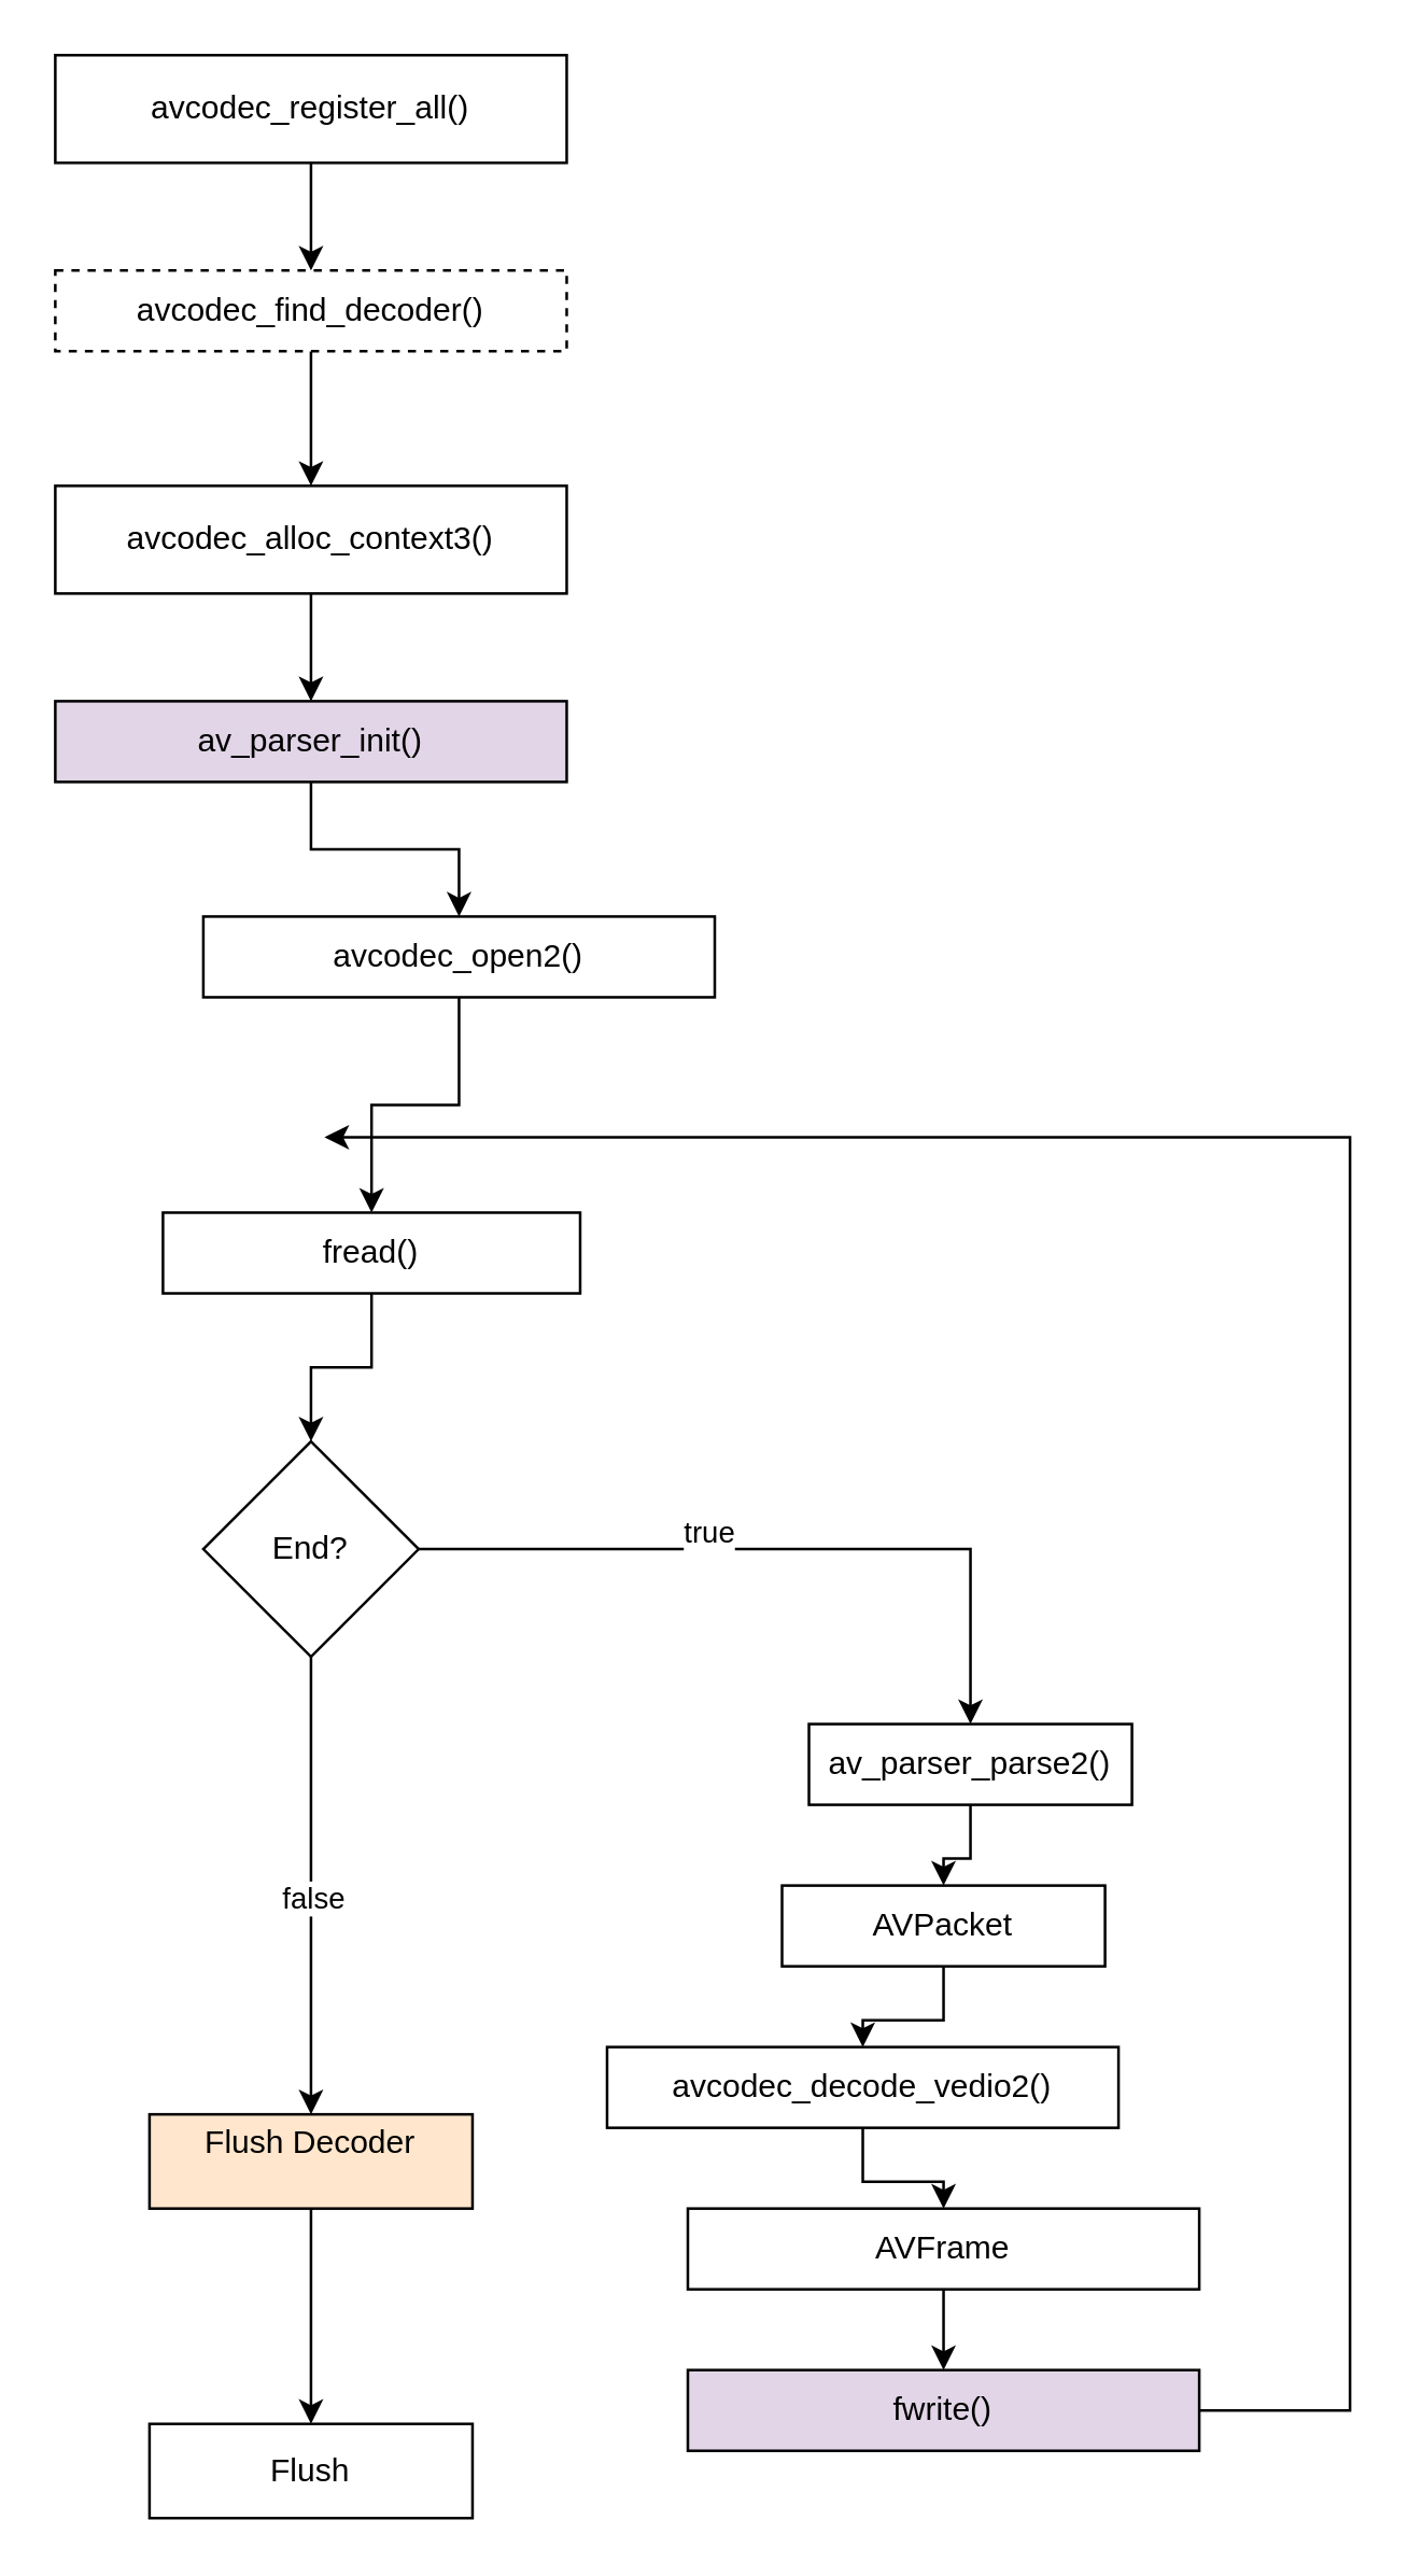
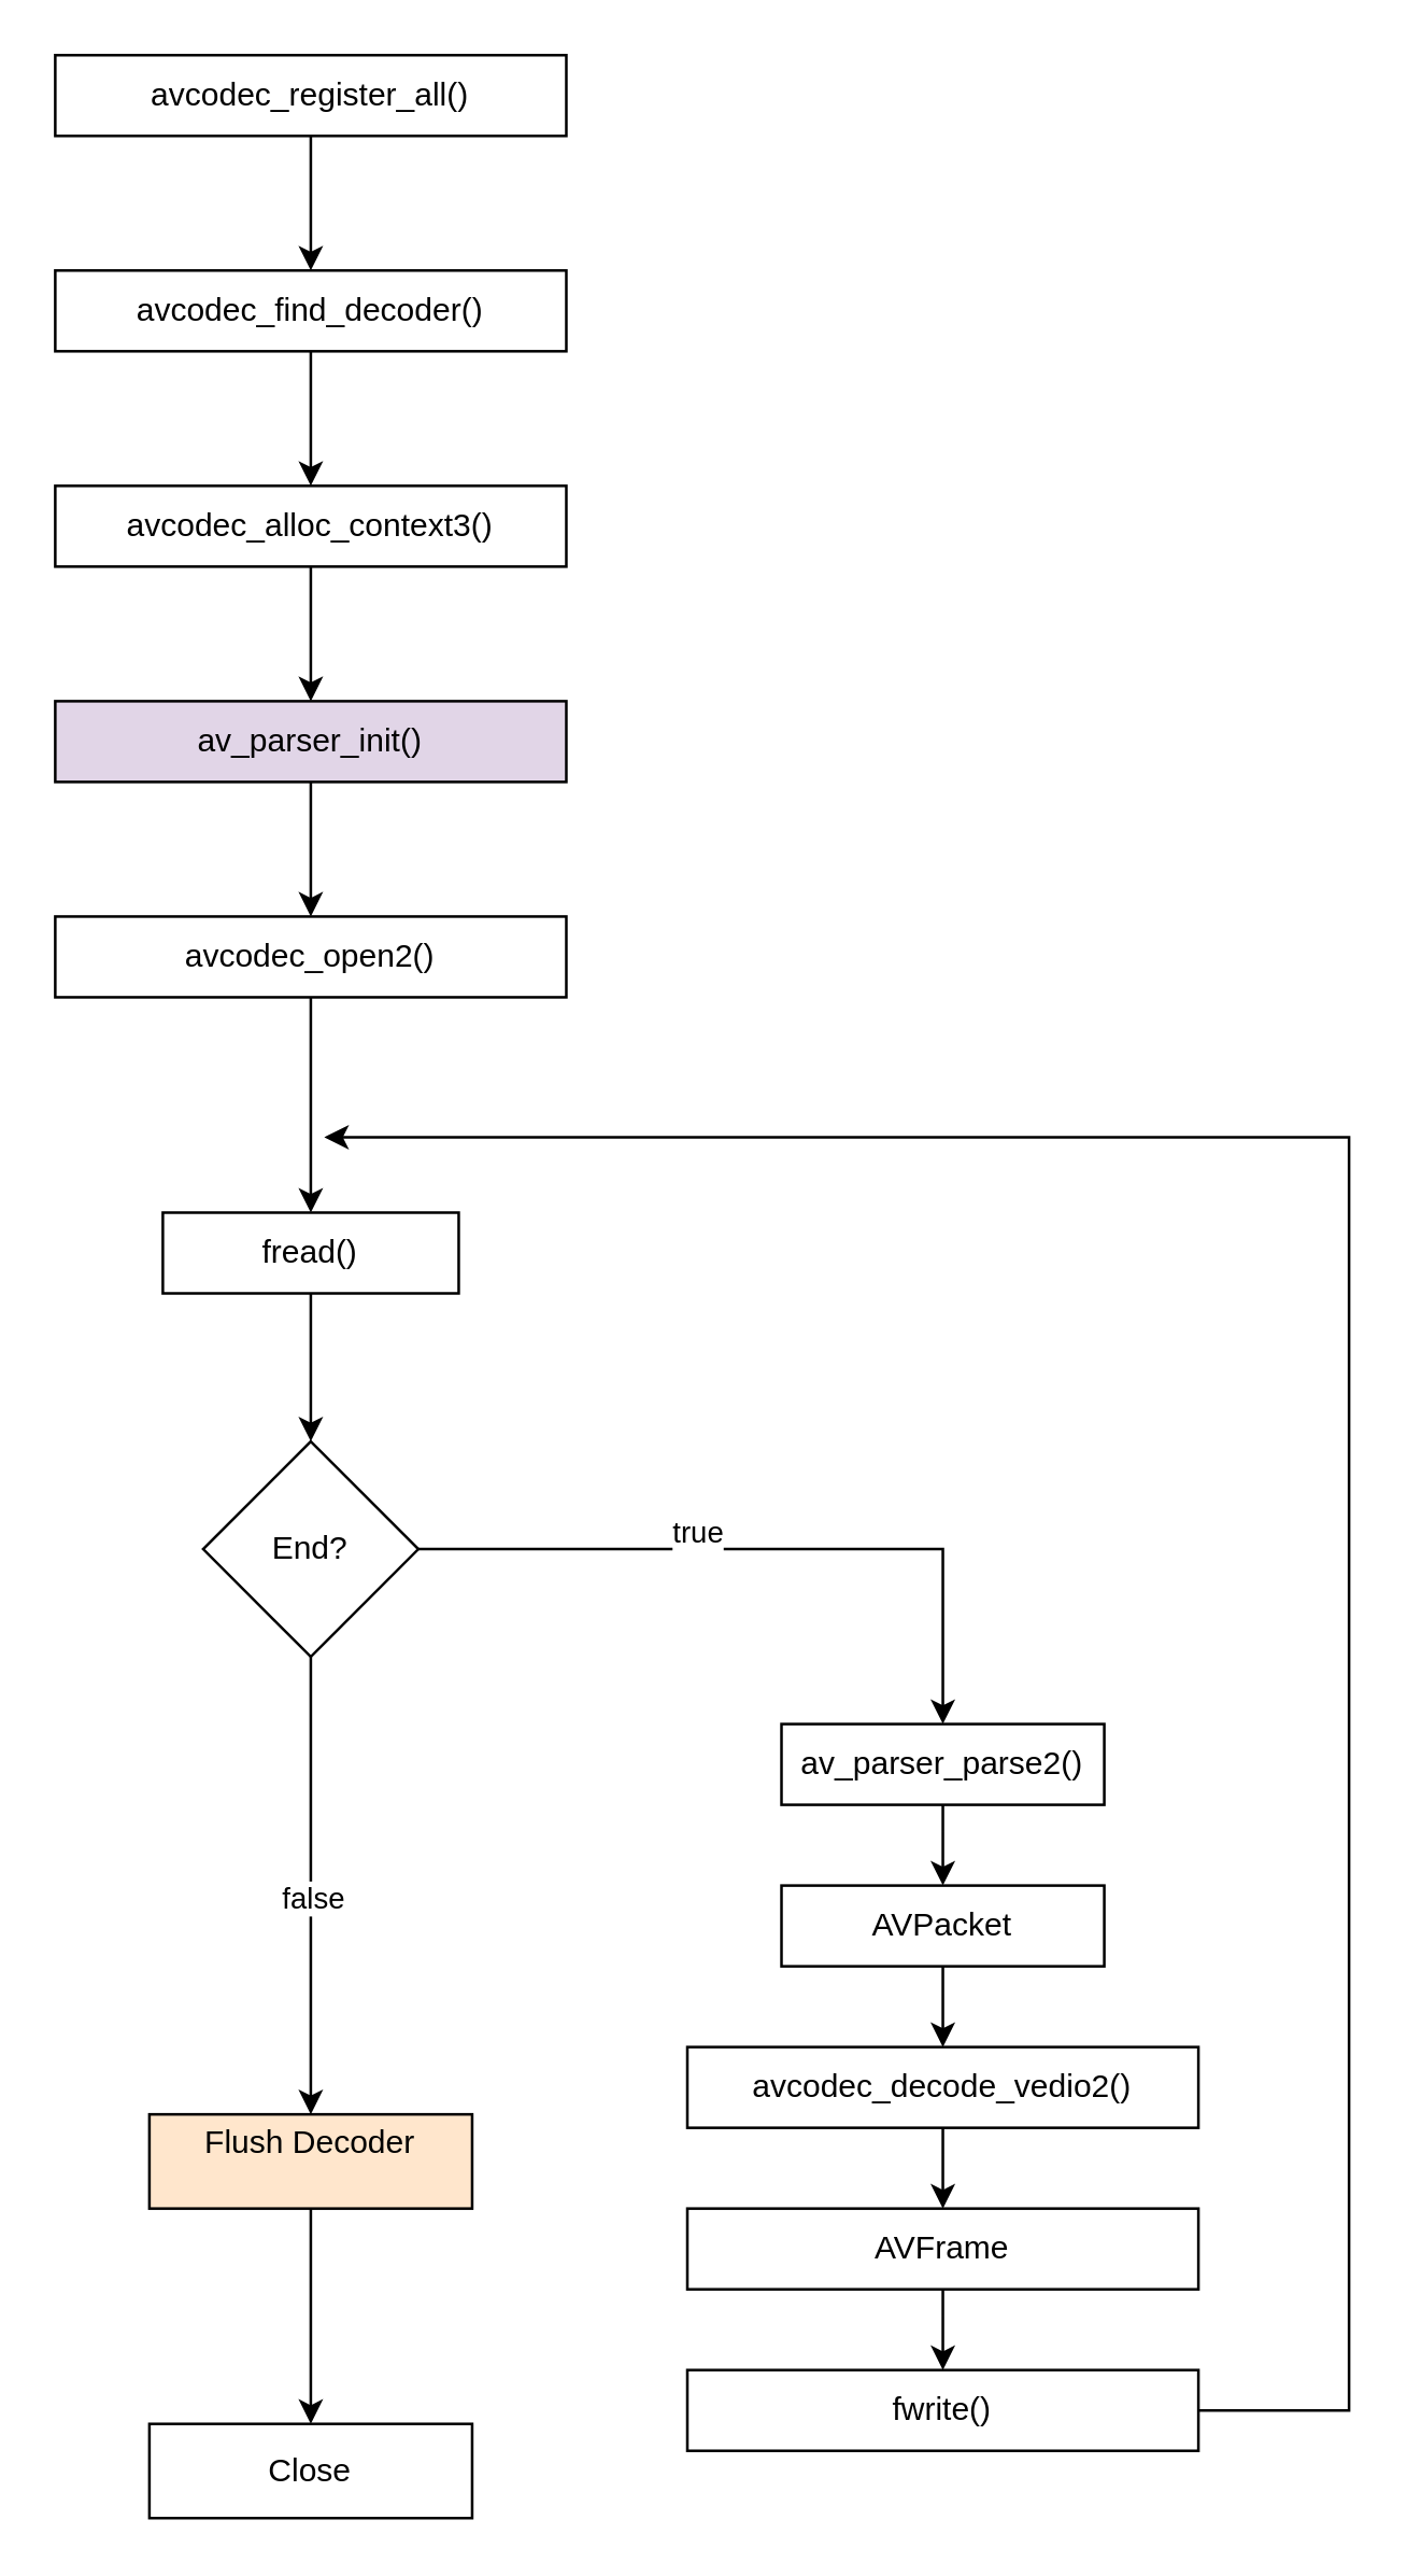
- <mxCell id="3" value="avcodec_register_all()" style="rounded=0;whiteSpace=wrap;html=1;" vertex="1" parent="1"><mxGeometry x="20" y="20" width="190" height="40" as="geometry" /></mxCell>
+ <mxCell id="3" value="avcodec_register_all()" style="rounded=0;whiteSpace=wrap;html=1;" vertex="1" parent="1"><mxGeometry x="20" y="20" width="190" height="30" as="geometry" /></mxCell>
- <mxCell id="5" value="avcodec_find_decoder()" style="rounded=0;whiteSpace=wrap;html=1;dashed=1;" vertex="1" parent="1"><mxGeometry x="20" y="100" width="190" height="30" as="geometry" /></mxCell>
+ <mxCell id="5" value="avcodec_find_decoder()" style="rounded=0;whiteSpace=wrap;html=1;" vertex="1" parent="1"><mxGeometry x="20" y="100" width="190" height="30" as="geometry" /></mxCell>
- <mxCell id="7" value="avcodec_alloc_context3()" style="rounded=0;whiteSpace=wrap;html=1;" vertex="1" parent="1"><mxGeometry x="20" y="180" width="190" height="40" as="geometry" /></mxCell>
+ <mxCell id="7" value="avcodec_alloc_context3()" style="rounded=0;whiteSpace=wrap;html=1;" vertex="1" parent="1"><mxGeometry x="20" y="180" width="190" height="30" as="geometry" /></mxCell>
- <mxCell id="11" value="avcodec_open2()" style="rounded=0;whiteSpace=wrap;html=1;" vertex="1" parent="1"><mxGeometry x="75" y="340" width="190" height="30" as="geometry" /></mxCell>
+ <mxCell id="11" value="avcodec_open2()" style="rounded=0;whiteSpace=wrap;html=1;" vertex="1" parent="1"><mxGeometry x="20" y="340" width="190" height="30" as="geometry" /></mxCell>
- <mxCell id="13" value="fread()" style="rounded=0;whiteSpace=wrap;html=1;" vertex="1" parent="1"><mxGeometry x="60" y="450" width="155" height="30" as="geometry" /></mxCell>
+ <mxCell id="13" value="fread()" style="rounded=0;whiteSpace=wrap;html=1;" vertex="1" parent="1"><mxGeometry x="60" y="450" width="110" height="30" as="geometry" /></mxCell>
- <mxCell id="20" value="av_parser_parse2()" style="whiteSpace=wrap;html=1;rounded=0;" vertex="1" parent="1"><mxGeometry x="300" y="640" width="120" height="30" as="geometry" /></mxCell>
+ <mxCell id="20" value="av_parser_parse2()" style="whiteSpace=wrap;html=1;rounded=0;" vertex="1" parent="1"><mxGeometry x="290" y="640" width="120" height="30" as="geometry" /></mxCell>
- <mxCell id="24" value="avcodec_decode_vedio2()" style="whiteSpace=wrap;html=1;rounded=0;" vertex="1" parent="1"><mxGeometry x="225" y="760" width="190" height="30" as="geometry" /></mxCell>
+ <mxCell id="24" value="avcodec_decode_vedio2()" style="whiteSpace=wrap;html=1;rounded=0;" vertex="1" parent="1"><mxGeometry x="255" y="760" width="190" height="30" as="geometry" /></mxCell>
- <mxCell id="28" value="fwrite()" style="whiteSpace=wrap;html=1;rounded=0;fillColor=#e1d5e7;" vertex="1" parent="1"><mxGeometry x="255" y="880" width="190" height="30" as="geometry" /></mxCell>
+ <mxCell id="28" value="fwrite()" style="whiteSpace=wrap;html=1;rounded=0;" vertex="1" parent="1"><mxGeometry x="255" y="880" width="190" height="30" as="geometry" /></mxCell>
- <mxCell id="31" value="&lt;div&gt;Flush&lt;/div&gt;" style="whiteSpace=wrap;html=1;rounded=0;" vertex="1" parent="1"><mxGeometry x="55" y="900" width="120" height="35" as="geometry" /></mxCell>
+ <mxCell id="31" value="&lt;div&gt;Close&lt;/div&gt;" style="whiteSpace=wrap;html=1;rounded=0;" vertex="1" parent="1"><mxGeometry x="55" y="900" width="120" height="35" as="geometry" /></mxCell>
